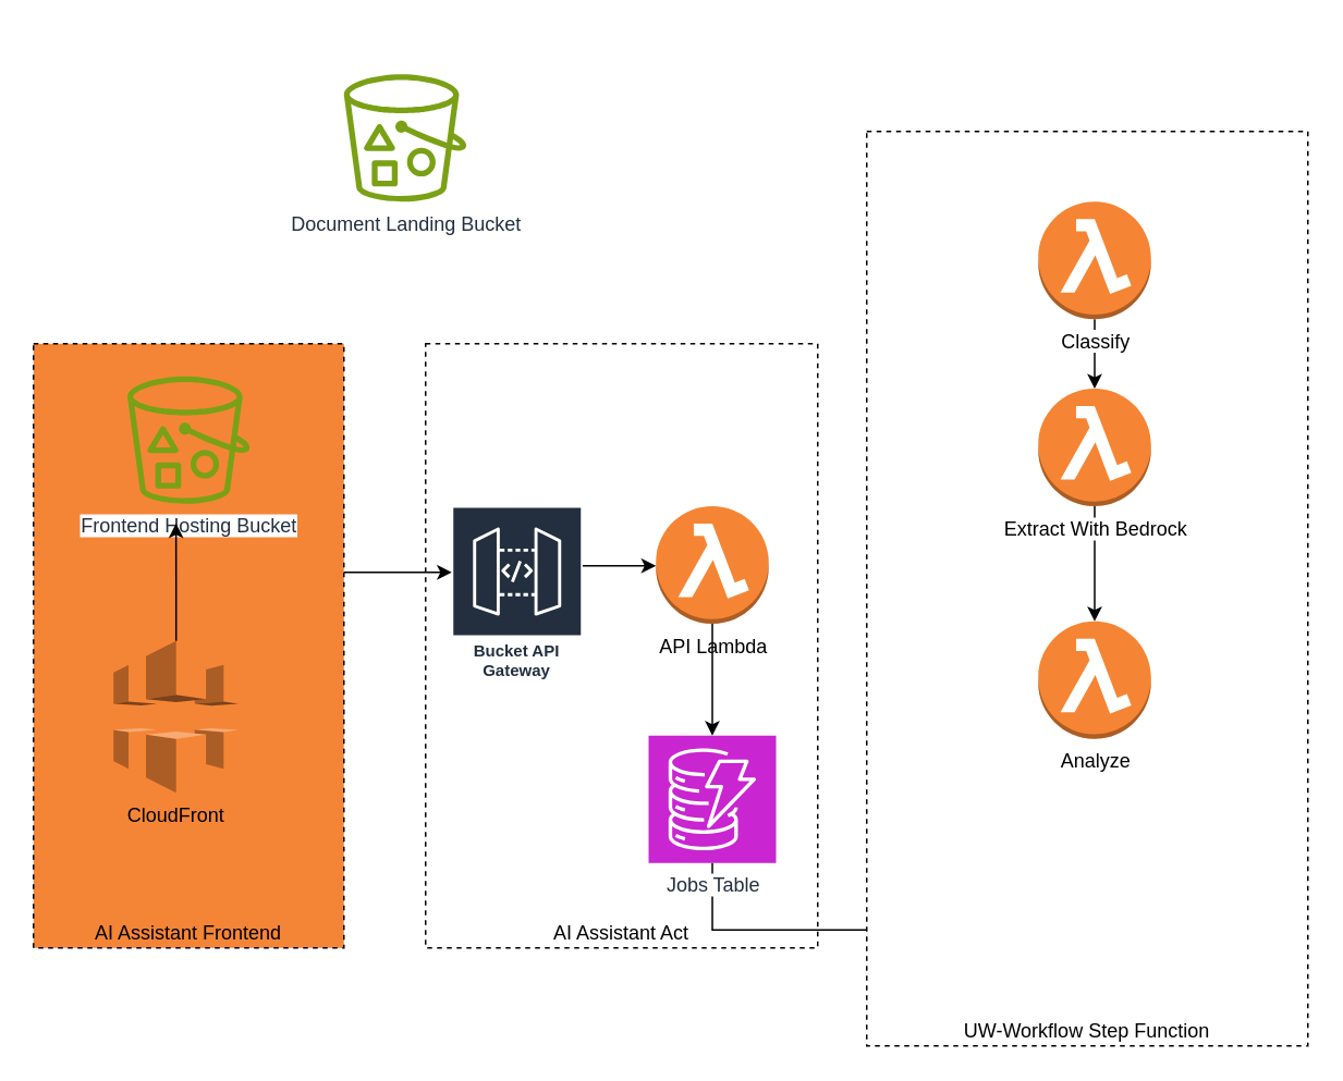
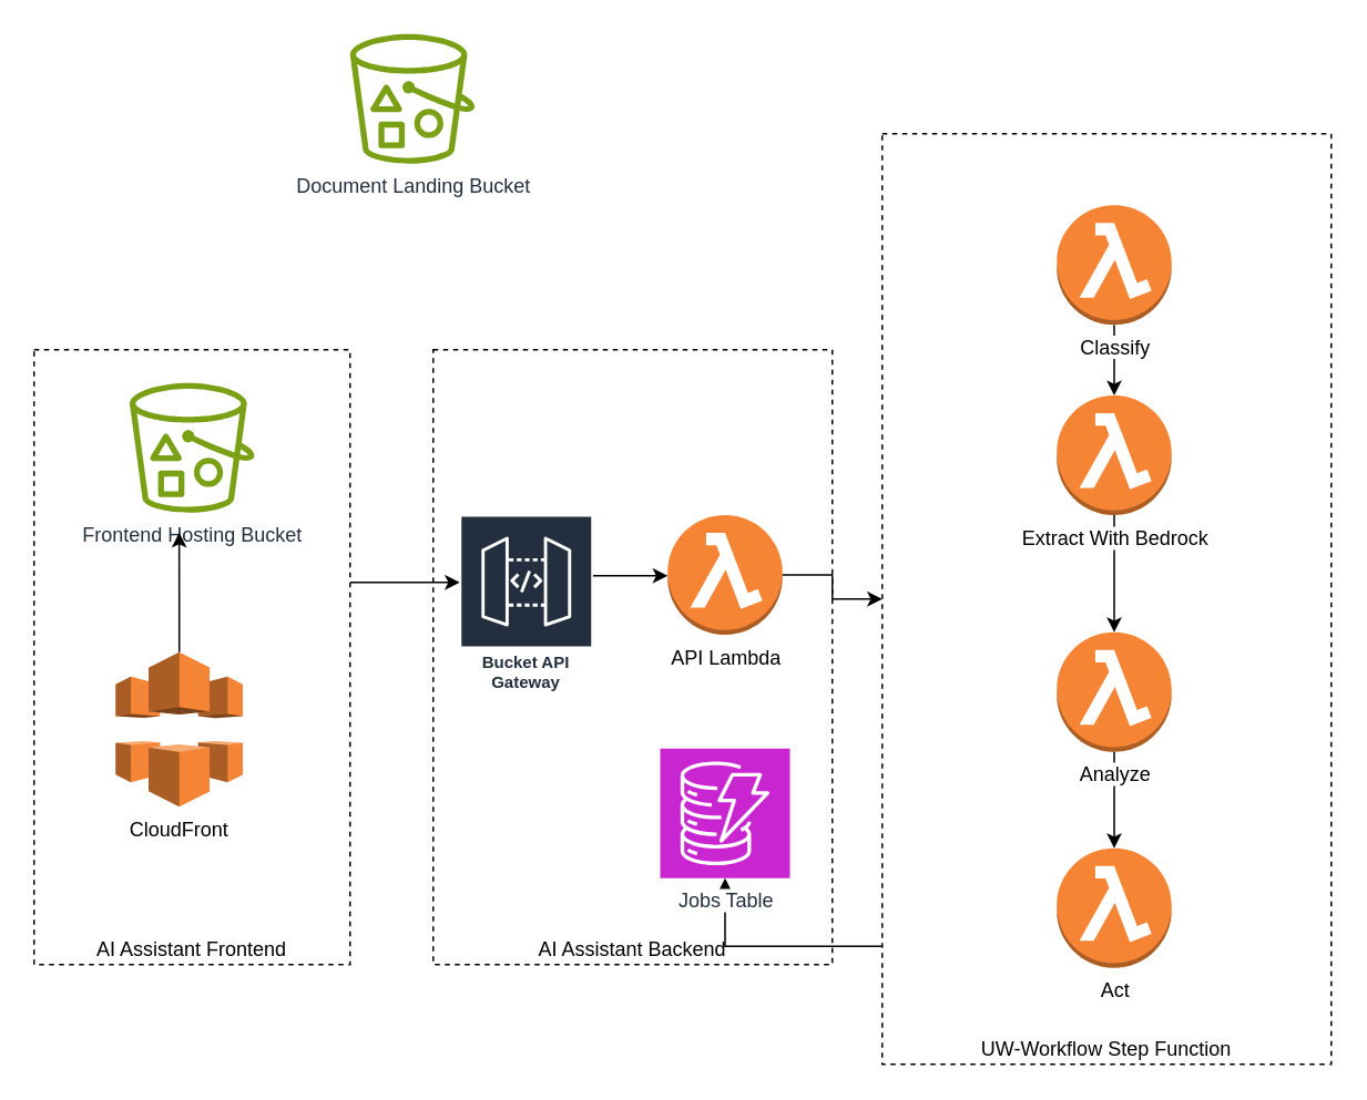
- <mxCell id="3" value="Document Landing Bucket" style="sketch=0;outlineConnect=0;fontColor=#232F3E;gradientColor=none;fillColor=#7AA116;strokeColor=none;dashed=0;verticalLabelPosition=bottom;verticalAlign=top;align=center;html=1;fontSize=12;fontStyle=0;aspect=fixed;pointerEvents=1;shape=mxgraph.aws4.bucket_with_objects;" parent="1" vertex="1"><mxGeometry x="210" y="45" width="75" height="78" as="geometry" /></mxCell>
+ <mxCell id="3" value="Document Landing Bucket" style="sketch=0;outlineConnect=0;fontColor=#232F3E;gradientColor=none;fillColor=#7AA116;strokeColor=none;dashed=0;verticalLabelPosition=bottom;verticalAlign=top;align=center;html=1;fontSize=12;fontStyle=0;aspect=fixed;pointerEvents=1;shape=mxgraph.aws4.bucket_with_objects;" parent="1" vertex="1"><mxGeometry x="210" width="75" height="78" as="geometry" y="20" /></mxCell>
- <mxCell id="22" style="edgeStyle=orthogonalEdgeStyle;rounded=0;orthogonalLoop=1;jettySize=auto;html=1;entryX=0.5;entryY=0;entryDx=0;entryDy=0;entryPerimeter=0;" parent="1" source="21" target="13" edge="1"><mxGeometry relative="1" as="geometry" /></mxCell>
+ <mxCell id="22" style="edgeStyle=orthogonalEdgeStyle;rounded=0;orthogonalLoop=1;jettySize=auto;html=1;" parent="1" source="21" target="5" edge="1"><mxGeometry relative="1" as="geometry" /></mxCell>
+ <mxCell id="10" style="edgeStyle=orthogonalEdgeStyle;rounded=0;orthogonalLoop=1;jettySize=auto;html=1;" parent="1" source="11" target="12" edge="1"><mxGeometry relative="1" as="geometry" /></mxCell>
- <mxCell id="4" style="edgeStyle=orthogonalEdgeStyle;rounded=0;orthogonalLoop=1;jettySize=auto;html=1;endArrow=none;" parent="1" source="5" target="13" edge="1"><mxGeometry relative="1" as="geometry"><Array as="points"><mxPoint x="520" y="569" /><mxPoint x="520" y="569" /></Array></mxGeometry></mxCell>
+ <mxCell id="4" style="edgeStyle=orthogonalEdgeStyle;rounded=0;orthogonalLoop=1;jettySize=auto;html=1;" parent="1" source="5" target="13" edge="1"><mxGeometry relative="1" as="geometry"><Array as="points"><mxPoint x="520" y="569" /><mxPoint x="520" y="569" /></Array></mxGeometry></mxCell>
+ <mxCell id="12" value="Act" style="outlineConnect=0;dashed=0;verticalLabelPosition=bottom;verticalAlign=top;align=center;html=1;shape=mxgraph.aws3.lambda_function;fillColor=#F58534;gradientColor=none;" parent="1" vertex="1"><mxGeometry x="635" y="510" width="69" height="72" as="geometry" /></mxCell>
- <mxCell id="15" value="AI Assistant Frontend" style="rounded=0;whiteSpace=wrap;html=1;dashed=1;verticalAlign=bottom;fillColor=#f58536;" parent="1" vertex="1"><mxGeometry x="20" y="210" width="190" height="370" as="geometry" /></mxCell>
+ <mxCell id="15" value="AI Assistant Frontend" style="rounded=0;whiteSpace=wrap;html=1;dashed=1;verticalAlign=bottom;" parent="1" vertex="1"><mxGeometry x="20" y="210" width="190" height="370" as="geometry" /></mxCell>
- <mxCell id="2" value="AI Assistant Act" style="rounded=0;whiteSpace=wrap;html=1;dashed=1;verticalAlign=bottom;" parent="1" vertex="1"><mxGeometry x="260" y="210" width="240" height="370" as="geometry" /></mxCell>
+ <mxCell id="2" value="AI Assistant Backend" style="rounded=0;whiteSpace=wrap;html=1;dashed=1;verticalAlign=bottom;" parent="1" vertex="1"><mxGeometry x="260" y="210" width="240" height="370" as="geometry" /></mxCell>
